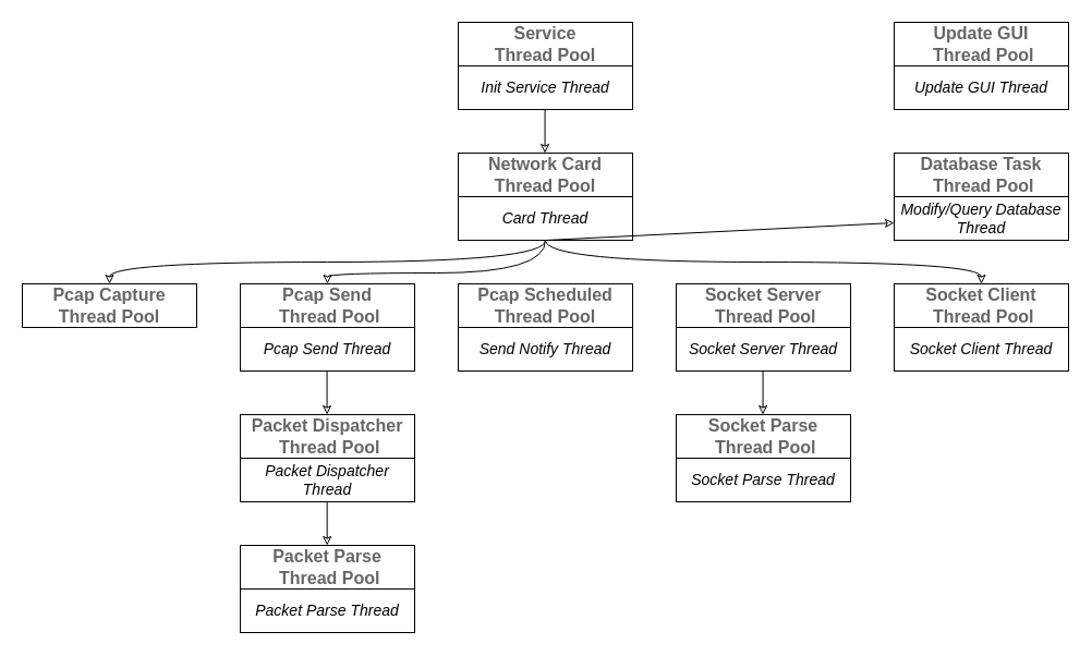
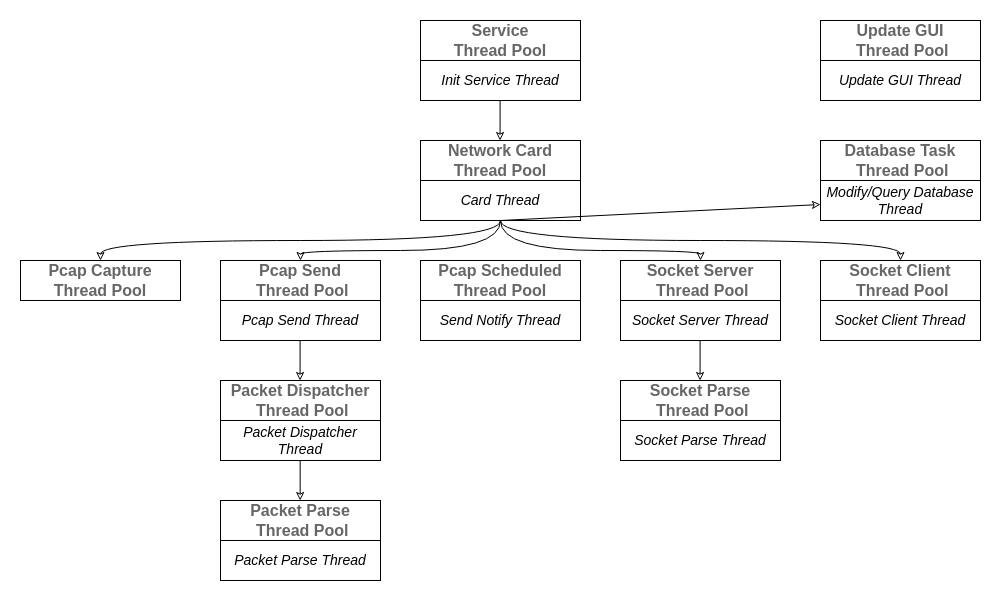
+ <mxCell id="45" value="" style="endArrow=classic;html=1;exitX=0.5;exitY=1;exitDx=0;exitDy=0;entryX=0.5;entryY=0;entryDx=0;entryDy=0;curved=1;endFill=0;" edge="1" parent="1" source="7" target="23"><mxGeometry width="50" height="50" relative="1" as="geometry"><mxPoint x="510" y="470" as="sourcePoint" /><mxPoint x="560" y="420" as="targetPoint" /><Array as="points"><mxPoint x="500" y="250" /><mxPoint x="700" y="250" /></Array></mxGeometry></mxCell>
